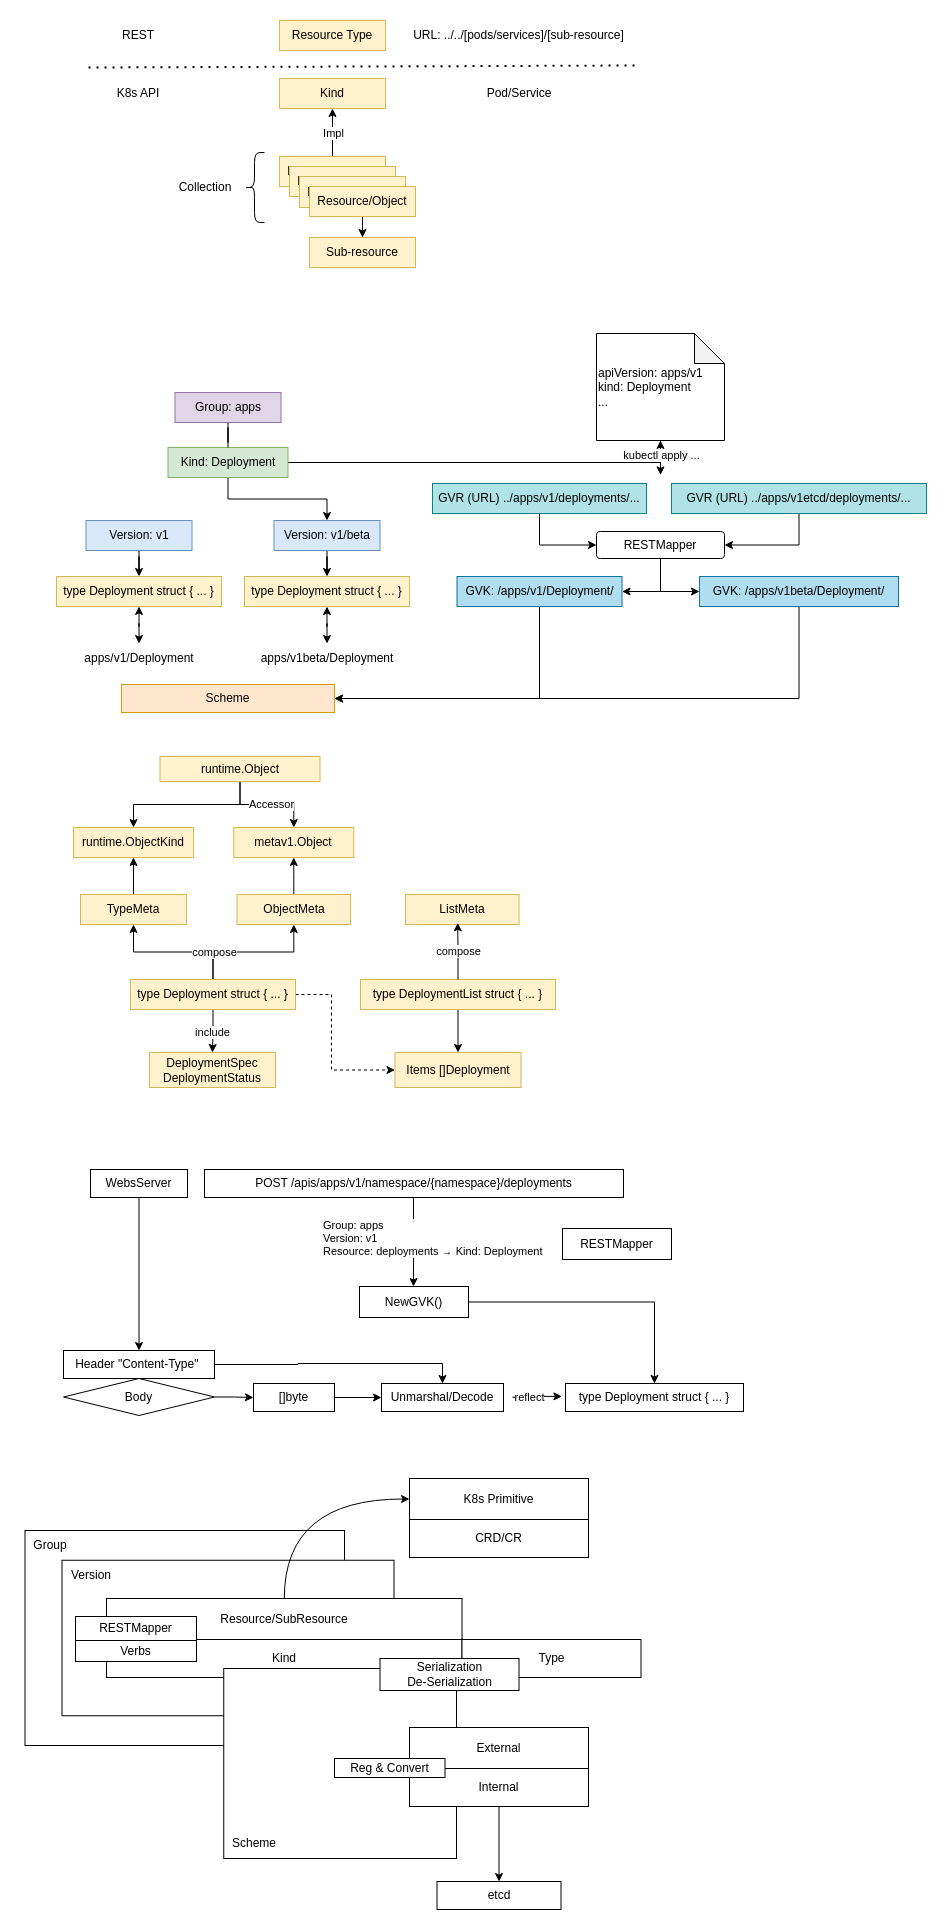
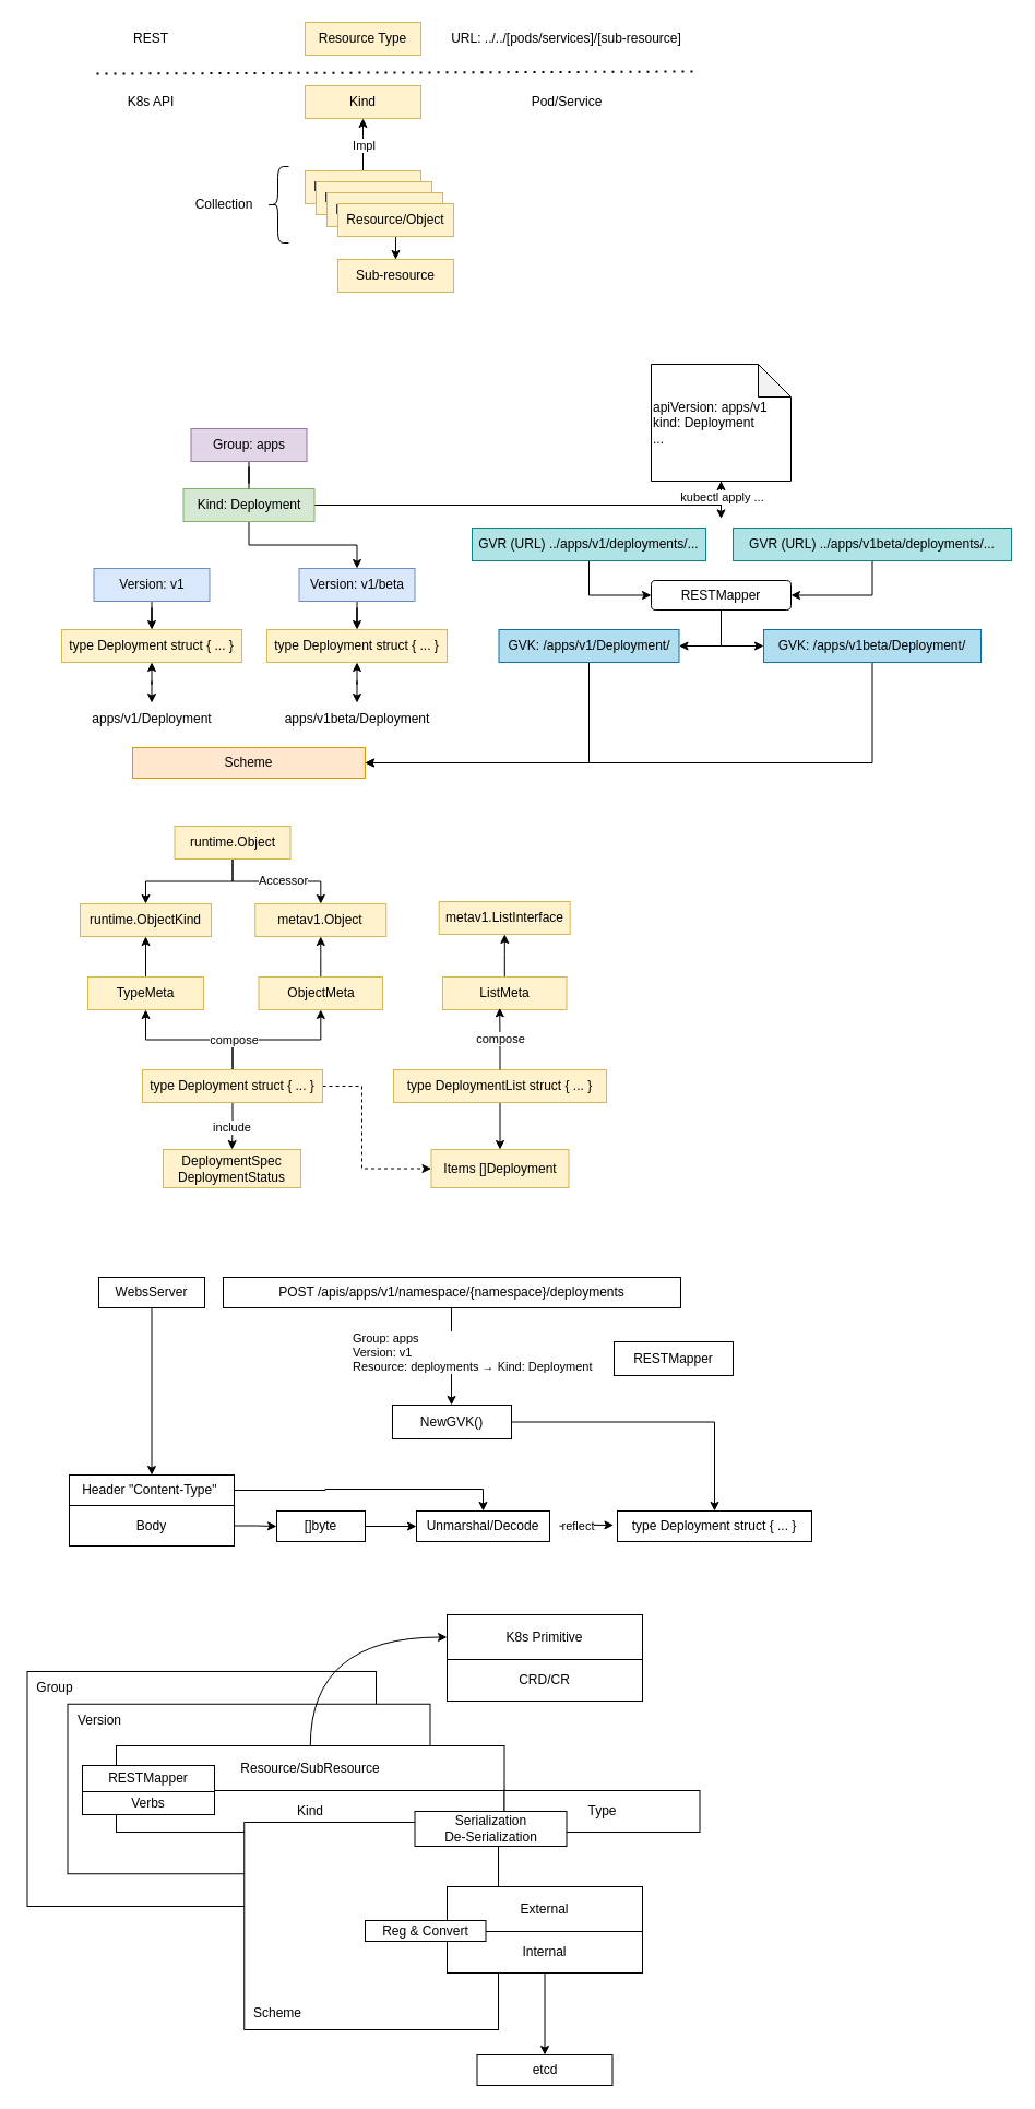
- <mxCell id="43" value="GVR (URL) ../apps/v1etcd/deployments/..." style="text;html=1;strokeColor=#0e8088;fillColor=#b0e3e6;align=center;verticalAlign=middle;whiteSpace=wrap;rounded=0;" parent="1" vertex="1"><mxGeometry x="671" y="483" width="255" height="30" as="geometry" /></mxCell>
+ <mxCell id="43" value="GVR (URL) ../apps/v1beta/deployments/..." style="text;html=1;strokeColor=#0e8088;fillColor=#b0e3e6;align=center;verticalAlign=middle;whiteSpace=wrap;rounded=0;" parent="1" vertex="1"><mxGeometry x="671" y="483" width="255" height="30" as="geometry" /></mxCell>
- <mxCell id="63" value="runtime.Object" style="text;html=1;strokeColor=#d6b656;fillColor=#fff2cc;align=center;verticalAlign=middle;whiteSpace=wrap;rounded=0;" parent="1" vertex="1"><mxGeometry x="159.5" y="756" width="160" height="25" as="geometry" /></mxCell>
+ <mxCell id="63" value="runtime.Object" style="text;html=1;strokeColor=#d6b656;fillColor=#fff2cc;align=center;verticalAlign=middle;whiteSpace=wrap;rounded=0;" parent="1" vertex="1"><mxGeometry x="159.5" y="756" width="106" height="30" as="geometry" /></mxCell>
+ <mxCell id="91" value="metav1.ListInterface" style="text;html=1;strokeColor=#d6b656;fillColor=#fff2cc;align=center;verticalAlign=middle;whiteSpace=wrap;rounded=0;" vertex="1" parent="1"><mxGeometry x="401.75" y="825" width="120" height="30" as="geometry" /></mxCell>
+ <mxCell id="87" style="edgeStyle=orthogonalEdgeStyle;rounded=0;orthogonalLoop=1;jettySize=auto;html=1;" edge="1" parent="1" source="88" target="91"><mxGeometry relative="1" as="geometry" /></mxCell>
- <mxCell id="78" value="Body" style="rhombus;whiteSpace=wrap;html=1;" parent="1" vertex="1"><mxGeometry x="63" y="1378" width="151" height="37" as="geometry" /></mxCell>
+ <mxCell id="78" value="Body" style="rounded=0;whiteSpace=wrap;html=1;" parent="1" vertex="1"><mxGeometry x="63" y="1378" width="151" height="37" as="geometry" /></mxCell>
